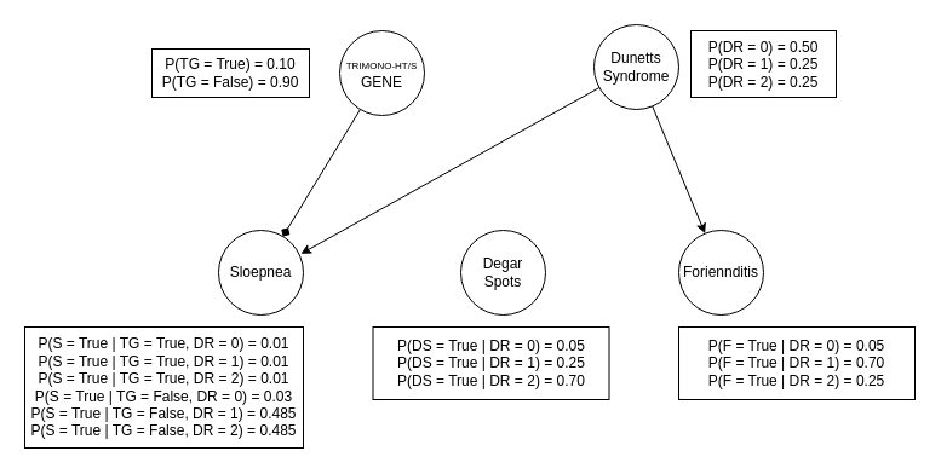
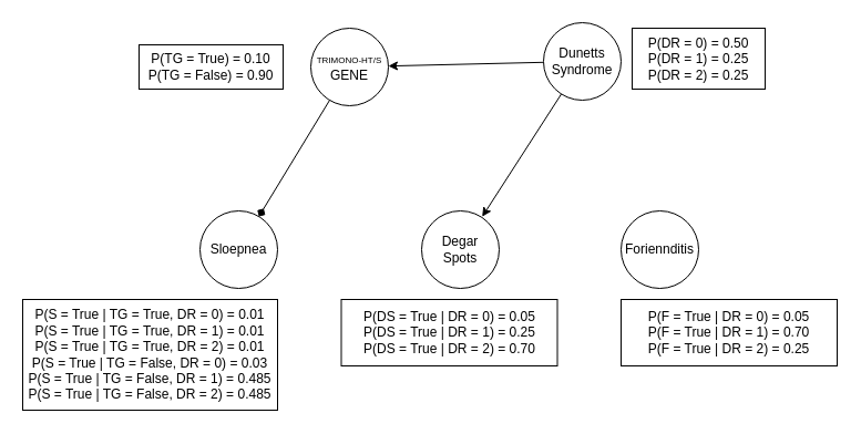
+ <mxCell id="4" style="edgeStyle=none;rounded=0;orthogonalLoop=1;jettySize=auto;html=1;entryX=0.781;entryY=0.075;entryDx=0;entryDy=0;entryPerimeter=0;" edge="1" parent="1" source="5" target="8"><mxGeometry relative="1" as="geometry" /></mxCell>
- <mxCell id="2" style="edgeStyle=none;rounded=0;orthogonalLoop=1;jettySize=auto;html=1;" edge="1" parent="1" source="5" target="7"><mxGeometry relative="1" as="geometry" /></mxCell>
+ <mxCell id="2" style="edgeStyle=none;rounded=0;orthogonalLoop=1;jettySize=auto;html=1;" edge="1" parent="1" source="5" target="10"><mxGeometry relative="1" as="geometry" /></mxCell>
- <mxCell id="3" style="edgeStyle=none;rounded=0;orthogonalLoop=1;jettySize=auto;html=1;entryX=0.971;entryY=0.277;entryDx=0;entryDy=0;entryPerimeter=0;" edge="1" parent="1" source="5" target="6"><mxGeometry relative="1" as="geometry" /></mxCell>
